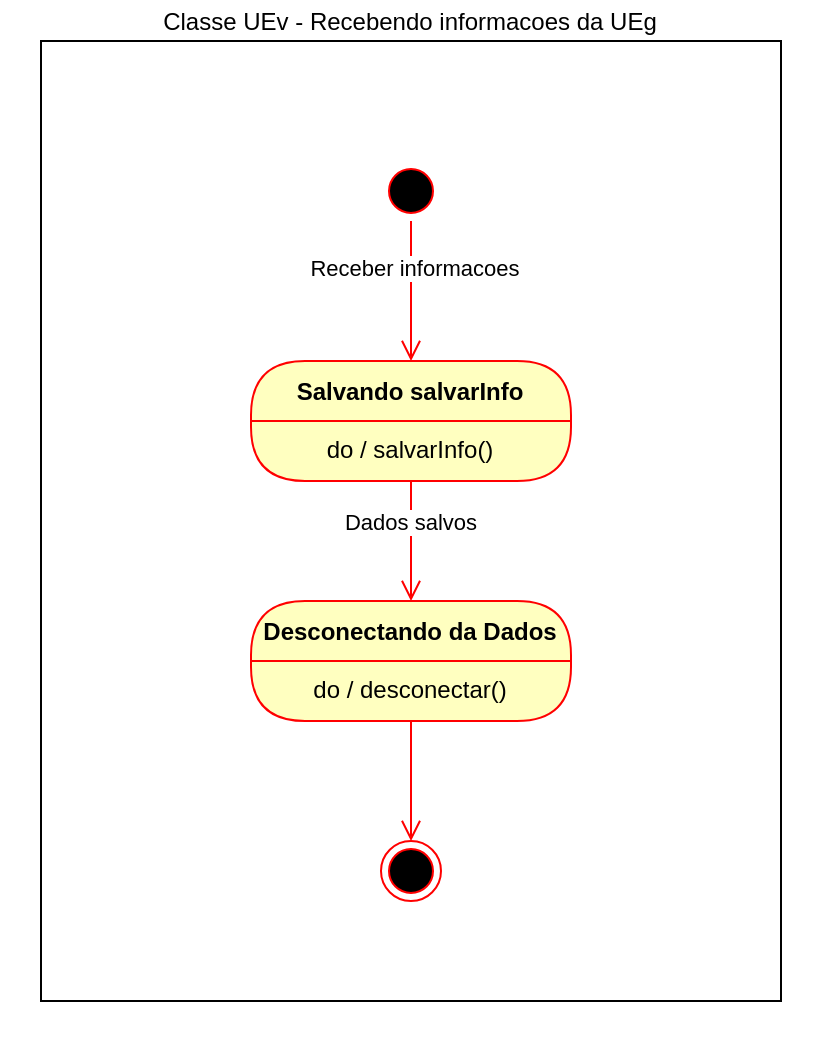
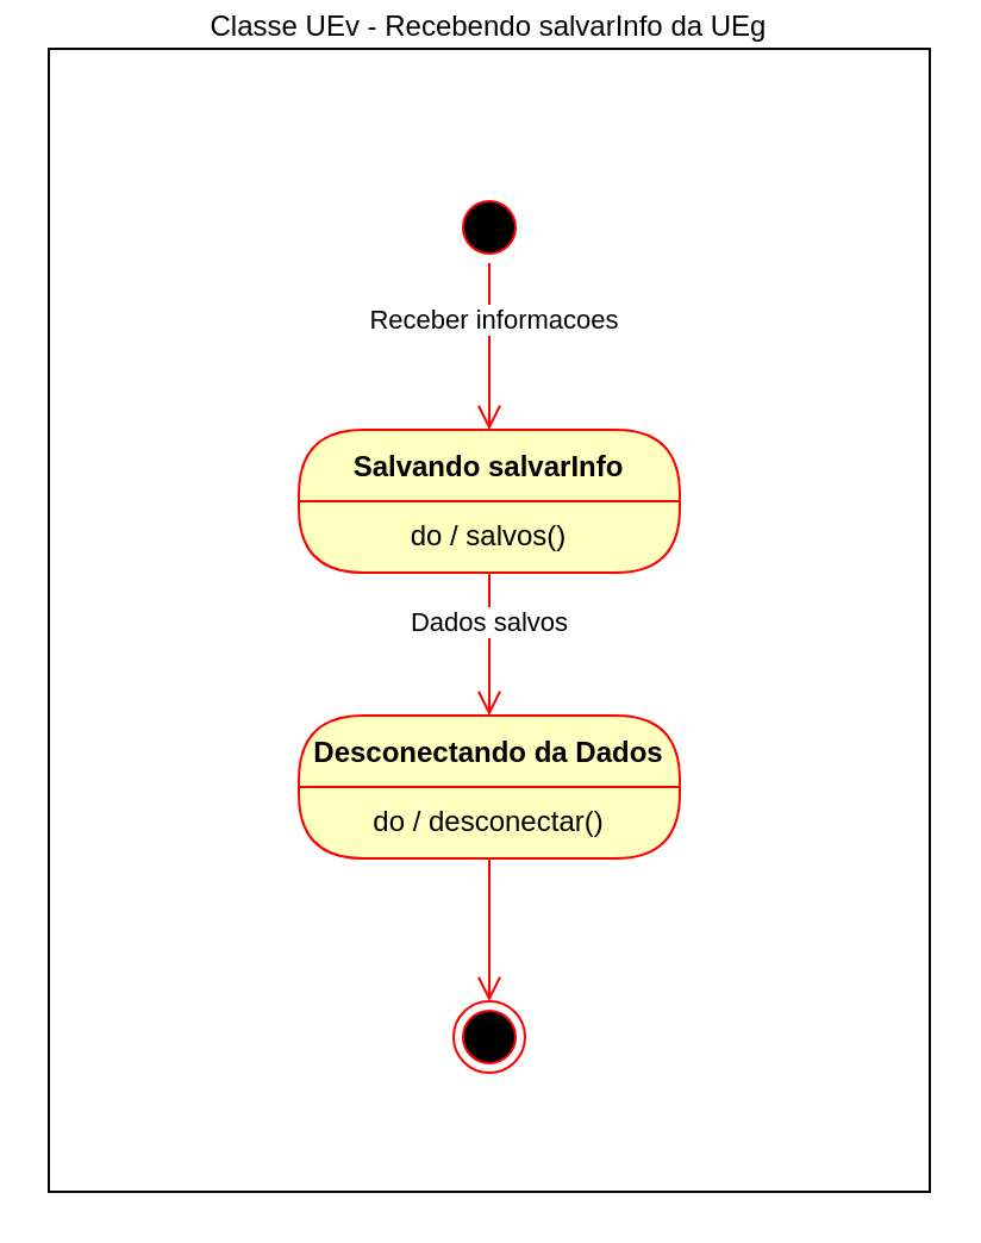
- <mxCell id="12" value="Classe UEv - Recebendo informacoes da UEg" style="rounded=0;whiteSpace=wrap;html=1;fillColor=none;labelPosition=center;verticalLabelPosition=top;align=center;verticalAlign=bottom;" vertex="1" parent="1"><mxGeometry x="20" y="20" width="370" height="480" as="geometry" /></mxCell>
+ <mxCell id="12" value="Classe UEv - Recebendo salvarInfo da UEg" style="rounded=0;whiteSpace=wrap;html=1;fillColor=none;labelPosition=center;verticalLabelPosition=top;align=center;verticalAlign=bottom;" vertex="1" parent="1"><mxGeometry x="20" y="20" width="370" height="480" as="geometry" /></mxCell>
- <mxCell id="6" value="do / salvarInfo()" style="text;html=1;strokeColor=none;fillColor=none;align=center;verticalAlign=middle;spacingLeft=4;spacingRight=4;whiteSpace=wrap;overflow=hidden;rotatable=0;fontColor=#000000;" vertex="1" parent="5"><mxGeometry y="30" width="160" height="30" as="geometry" /></mxCell>
+ <mxCell id="6" value="do / salvos()" style="text;html=1;strokeColor=none;fillColor=none;align=center;verticalAlign=middle;spacingLeft=4;spacingRight=4;whiteSpace=wrap;overflow=hidden;rotatable=0;fontColor=#000000;" vertex="1" parent="5"><mxGeometry y="30" width="160" height="30" as="geometry" /></mxCell>
